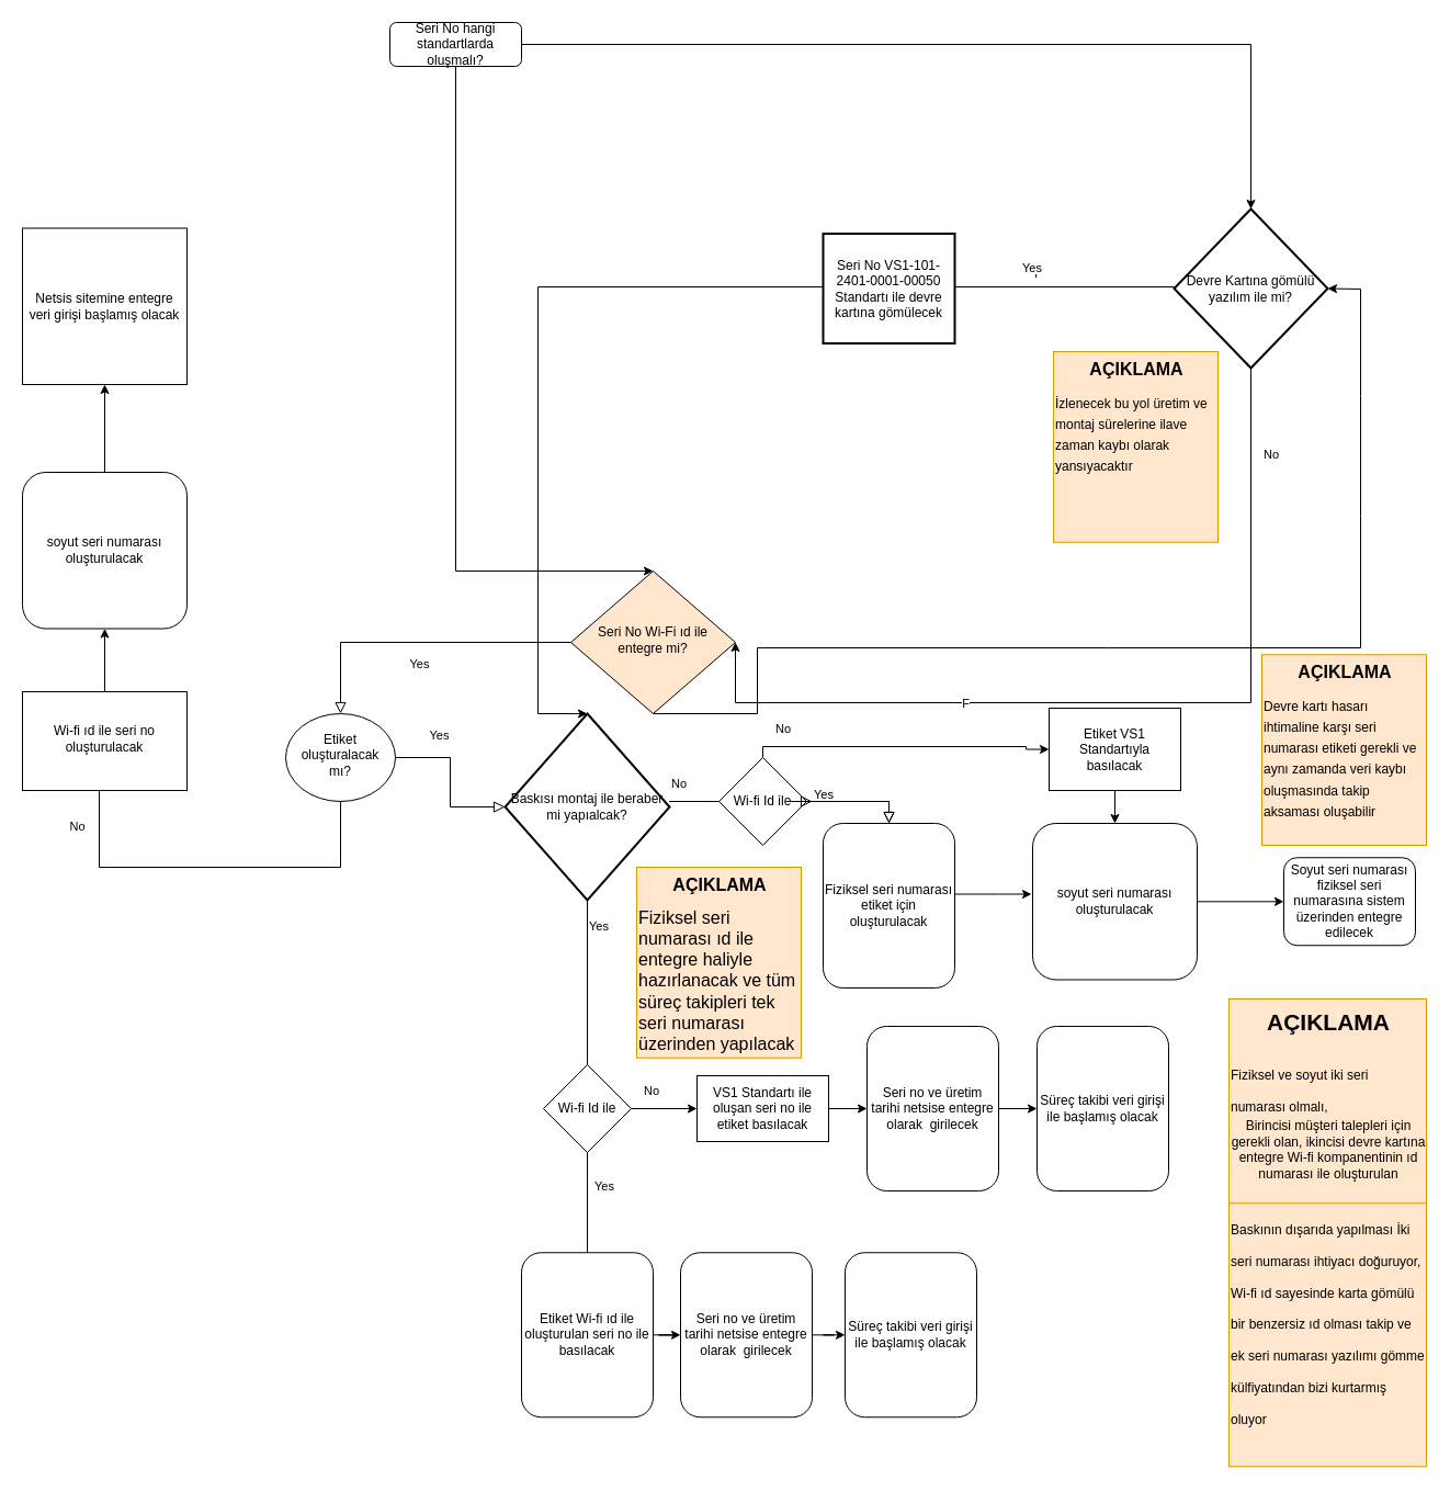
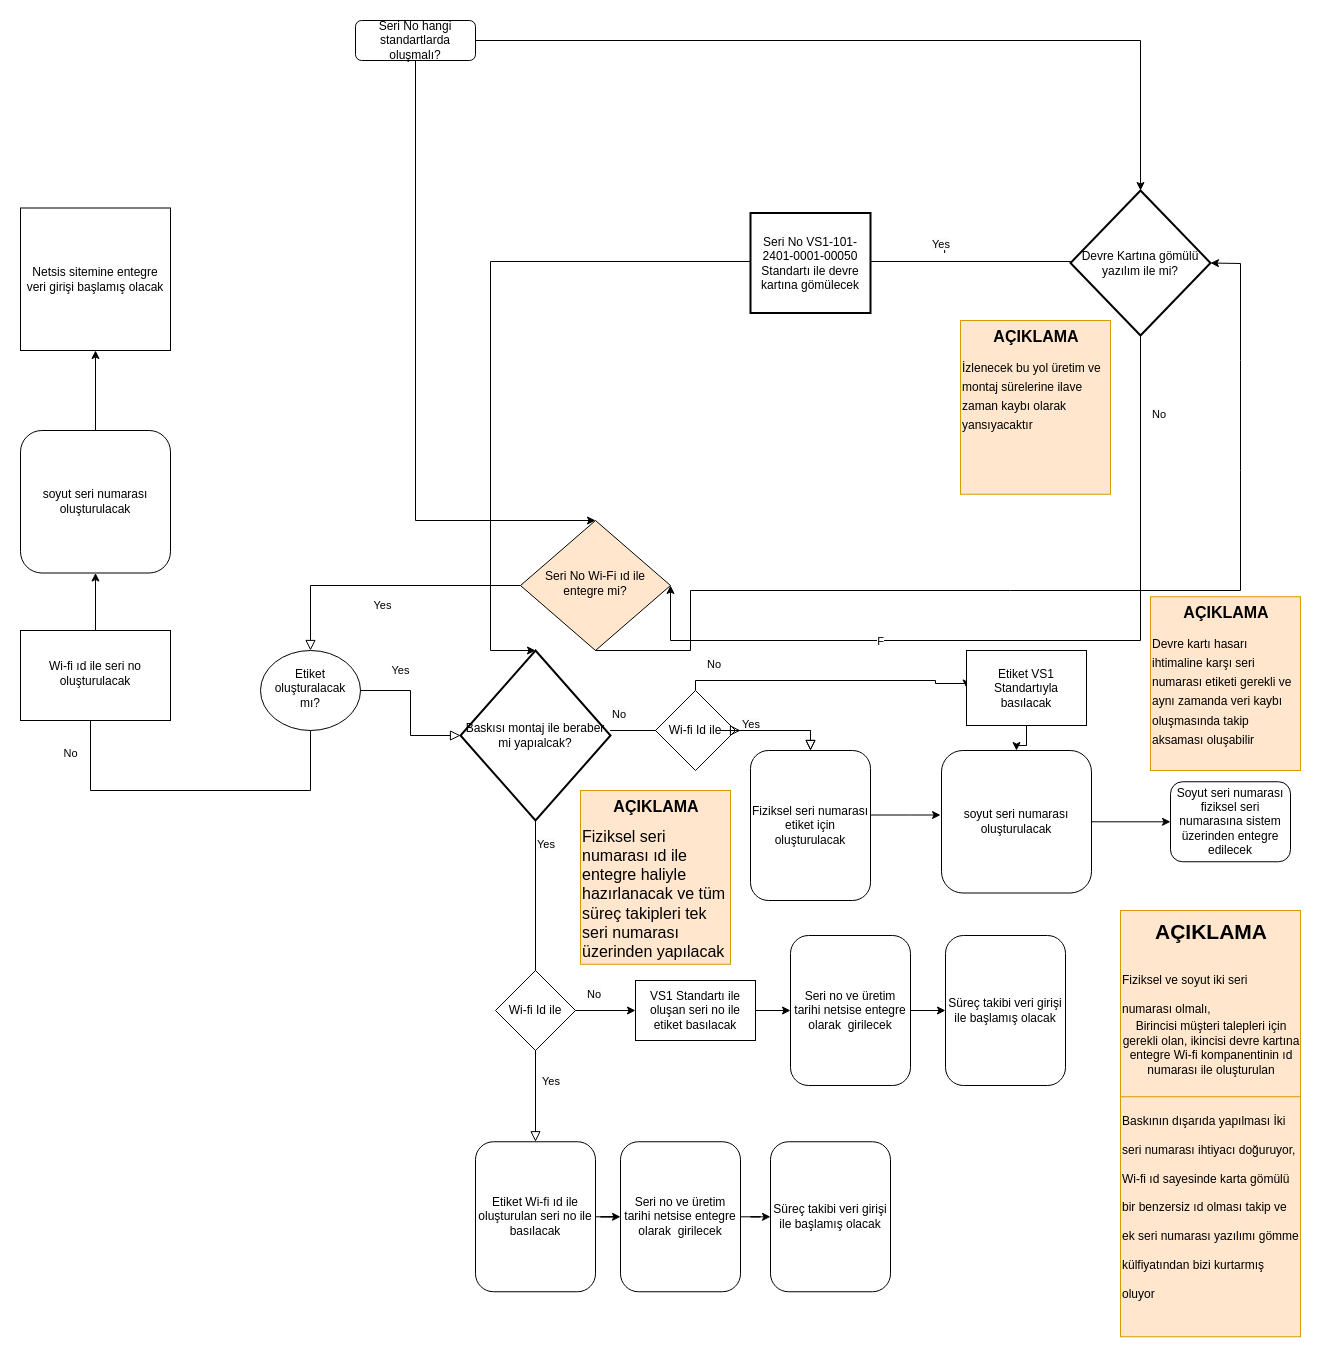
- <mxCell id="46" value="Etiket VS1 Standartıyla basılacak" style="whiteSpace=wrap;html=1;" vertex="1" parent="1"><mxGeometry x="956" y="645" width="120" height="75" as="geometry" /></mxCell>
+ <mxCell id="46" value="Etiket VS1 Standartıyla basılacak" style="whiteSpace=wrap;html=1;" vertex="1" parent="1"><mxGeometry x="966" y="650" width="120" height="75" as="geometry" /></mxCell>
- <mxCell id="24" value="" style="edgeStyle=orthogonalEdgeStyle;rounded=0;html=1;jettySize=auto;orthogonalLoop=1;fontSize=11;endArrow=none;endFill=0;endSize=8;strokeWidth=1;shadow=0;labelBackgroundColor=none;exitX=0.5;exitY=1;exitDx=0;exitDy=0;exitPerimeter=0;entryX=0.5;entryY=0;entryDx=0;entryDy=0;" edge="1" parent="1" source="22" target="29"><mxGeometry y="10" relative="1" as="geometry"><mxPoint as="offset" /><mxPoint x="500" y="870" as="sourcePoint" /><mxPoint x="600" y="1020" as="targetPoint" /><Array as="points"><mxPoint x="535" y="980" /><mxPoint x="535" y="980" /></Array></mxGeometry></mxCell>
+ <mxCell id="24" value="" style="edgeStyle=orthogonalEdgeStyle;rounded=0;html=1;jettySize=auto;orthogonalLoop=1;fontSize=11;endArrow=block;endFill=0;endSize=8;strokeWidth=1;shadow=0;labelBackgroundColor=none;exitX=0.5;exitY=1;exitDx=0;exitDy=0;exitPerimeter=0;entryX=0.5;entryY=0;entryDx=0;entryDy=0;" edge="1" parent="1" source="22" target="29"><mxGeometry y="10" relative="1" as="geometry"><mxPoint as="offset" /><mxPoint x="500" y="870" as="sourcePoint" /><mxPoint x="600" y="1020" as="targetPoint" /><Array as="points"><mxPoint x="535" y="980" /><mxPoint x="535" y="980" /></Array></mxGeometry></mxCell>
